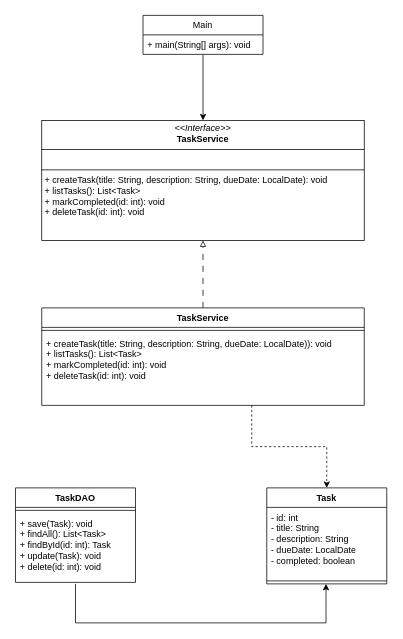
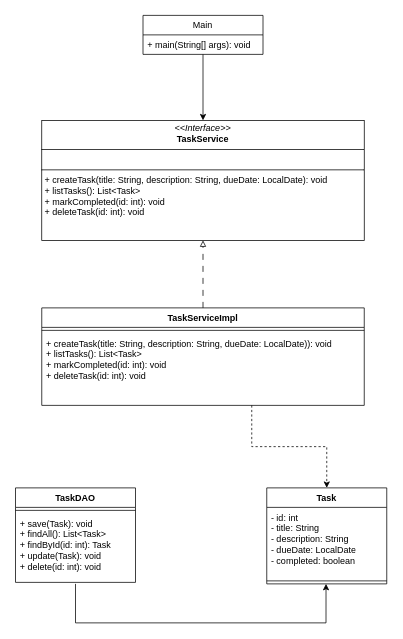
- <mxCell id="13" value="TaskService" style="swimlane;fontStyle=1;align=center;verticalAlign=top;childLayout=stackLayout;horizontal=1;startSize=26;horizontalStack=0;resizeParent=1;resizeParentMax=0;resizeLast=0;collapsible=1;marginBottom=0;whiteSpace=wrap;html=1;" parent="2" vertex="1"><mxGeometry x="35" y="390" width="430" height="130" as="geometry" /></mxCell>
+ <mxCell id="13" value="TaskServiceImpl" style="swimlane;fontStyle=1;align=center;verticalAlign=top;childLayout=stackLayout;horizontal=1;startSize=26;horizontalStack=0;resizeParent=1;resizeParentMax=0;resizeLast=0;collapsible=1;marginBottom=0;whiteSpace=wrap;html=1;" parent="2" vertex="1"><mxGeometry x="35" y="390" width="430" height="130" as="geometry" /></mxCell>
